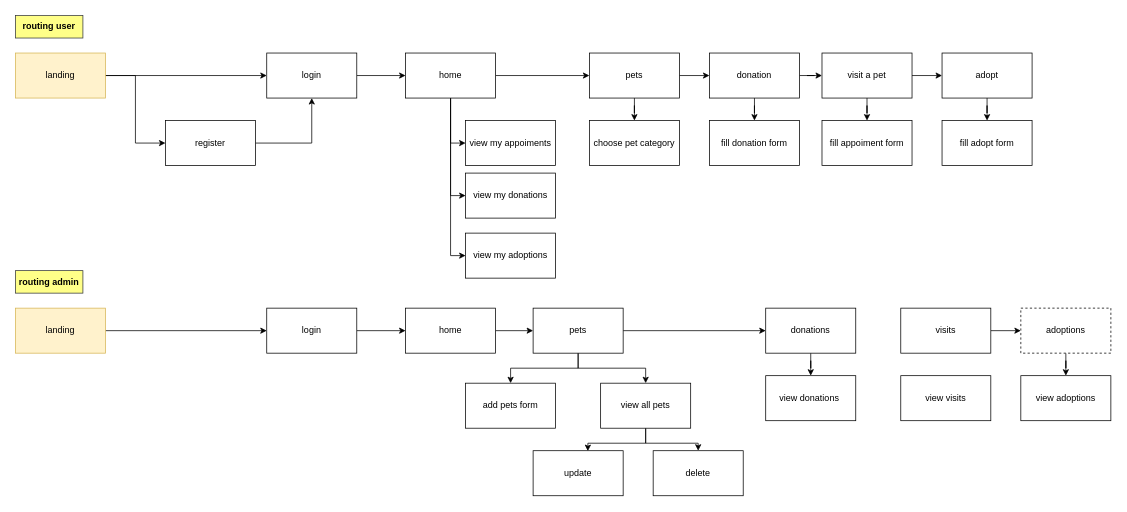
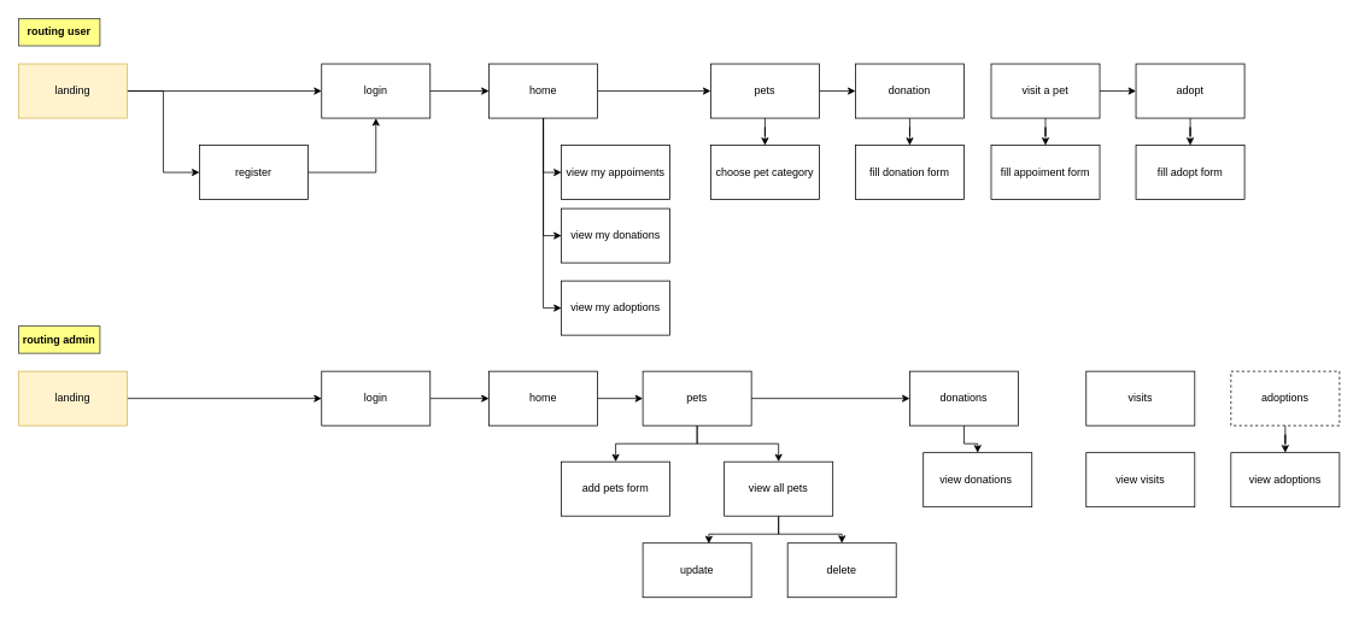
- <mxCell id="44" style="edgeStyle=orthogonalEdgeStyle;rounded=0;orthogonalLoop=1;jettySize=auto;html=1;" parent="1" source="46" target="41" edge="1"><mxGeometry relative="1" as="geometry" /></mxCell>
- <mxCell id="32" value="donations" style="rounded=0;whiteSpace=wrap;html=1;" parent="1" vertex="1"><mxGeometry x="1020" y="410" width="120" height="60" as="geometry" /></mxCell>
+ <mxCell id="32" value="donations" style="rounded=0;whiteSpace=wrap;html=1;" parent="1" vertex="1"><mxGeometry x="1005" y="410" width="120" height="60" as="geometry" /></mxCell>
- <mxCell id="35" value="" style="edgeStyle=orthogonalEdgeStyle;rounded=0;orthogonalLoop=1;jettySize=auto;html=1;" parent="1" source="36" target="51" edge="1"><mxGeometry relative="1" as="geometry" /></mxCell>
